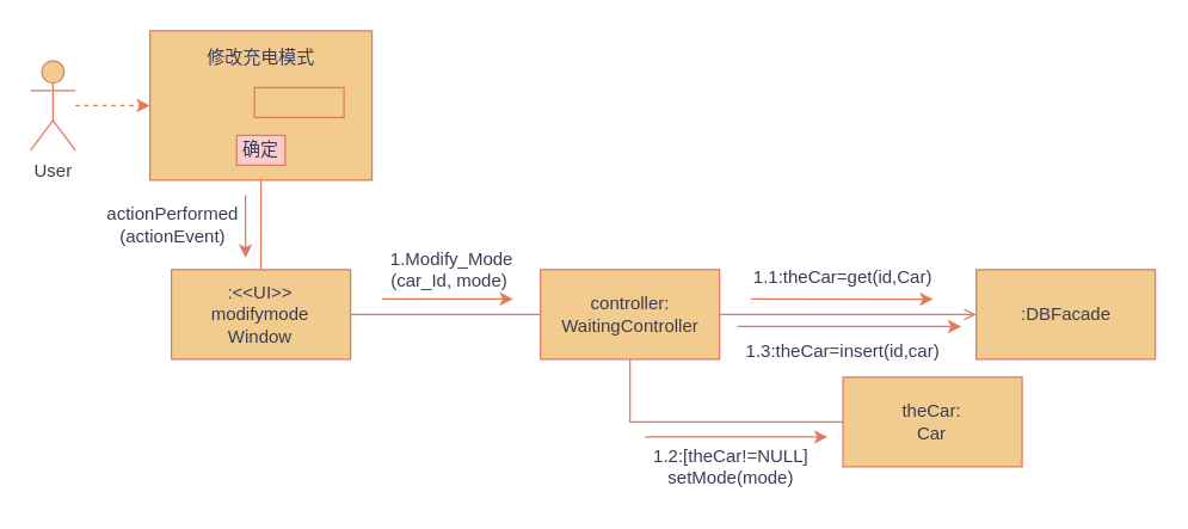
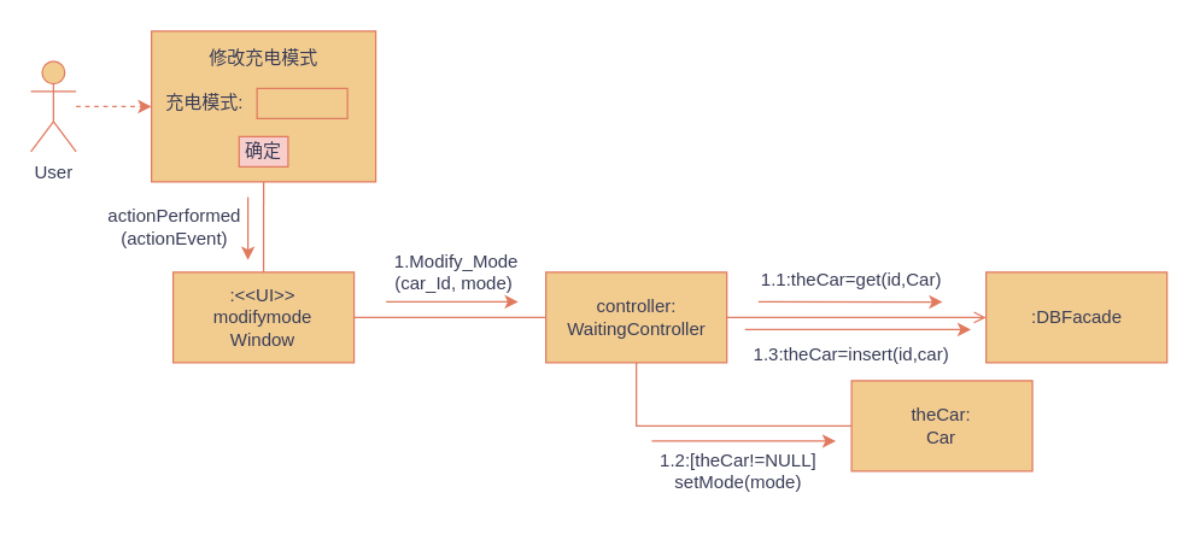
+ <mxCell id="8" value="充电模式:" style="text;html=1;align=center;verticalAlign=middle;resizable=0;points=[];autosize=1;strokeColor=none;fillColor=none;rounded=0;labelBackgroundColor=none;fontColor=#393C56;" vertex="1" parent="1"><mxGeometry x="100" y="53" width="70" height="30" as="geometry" /></mxCell>
